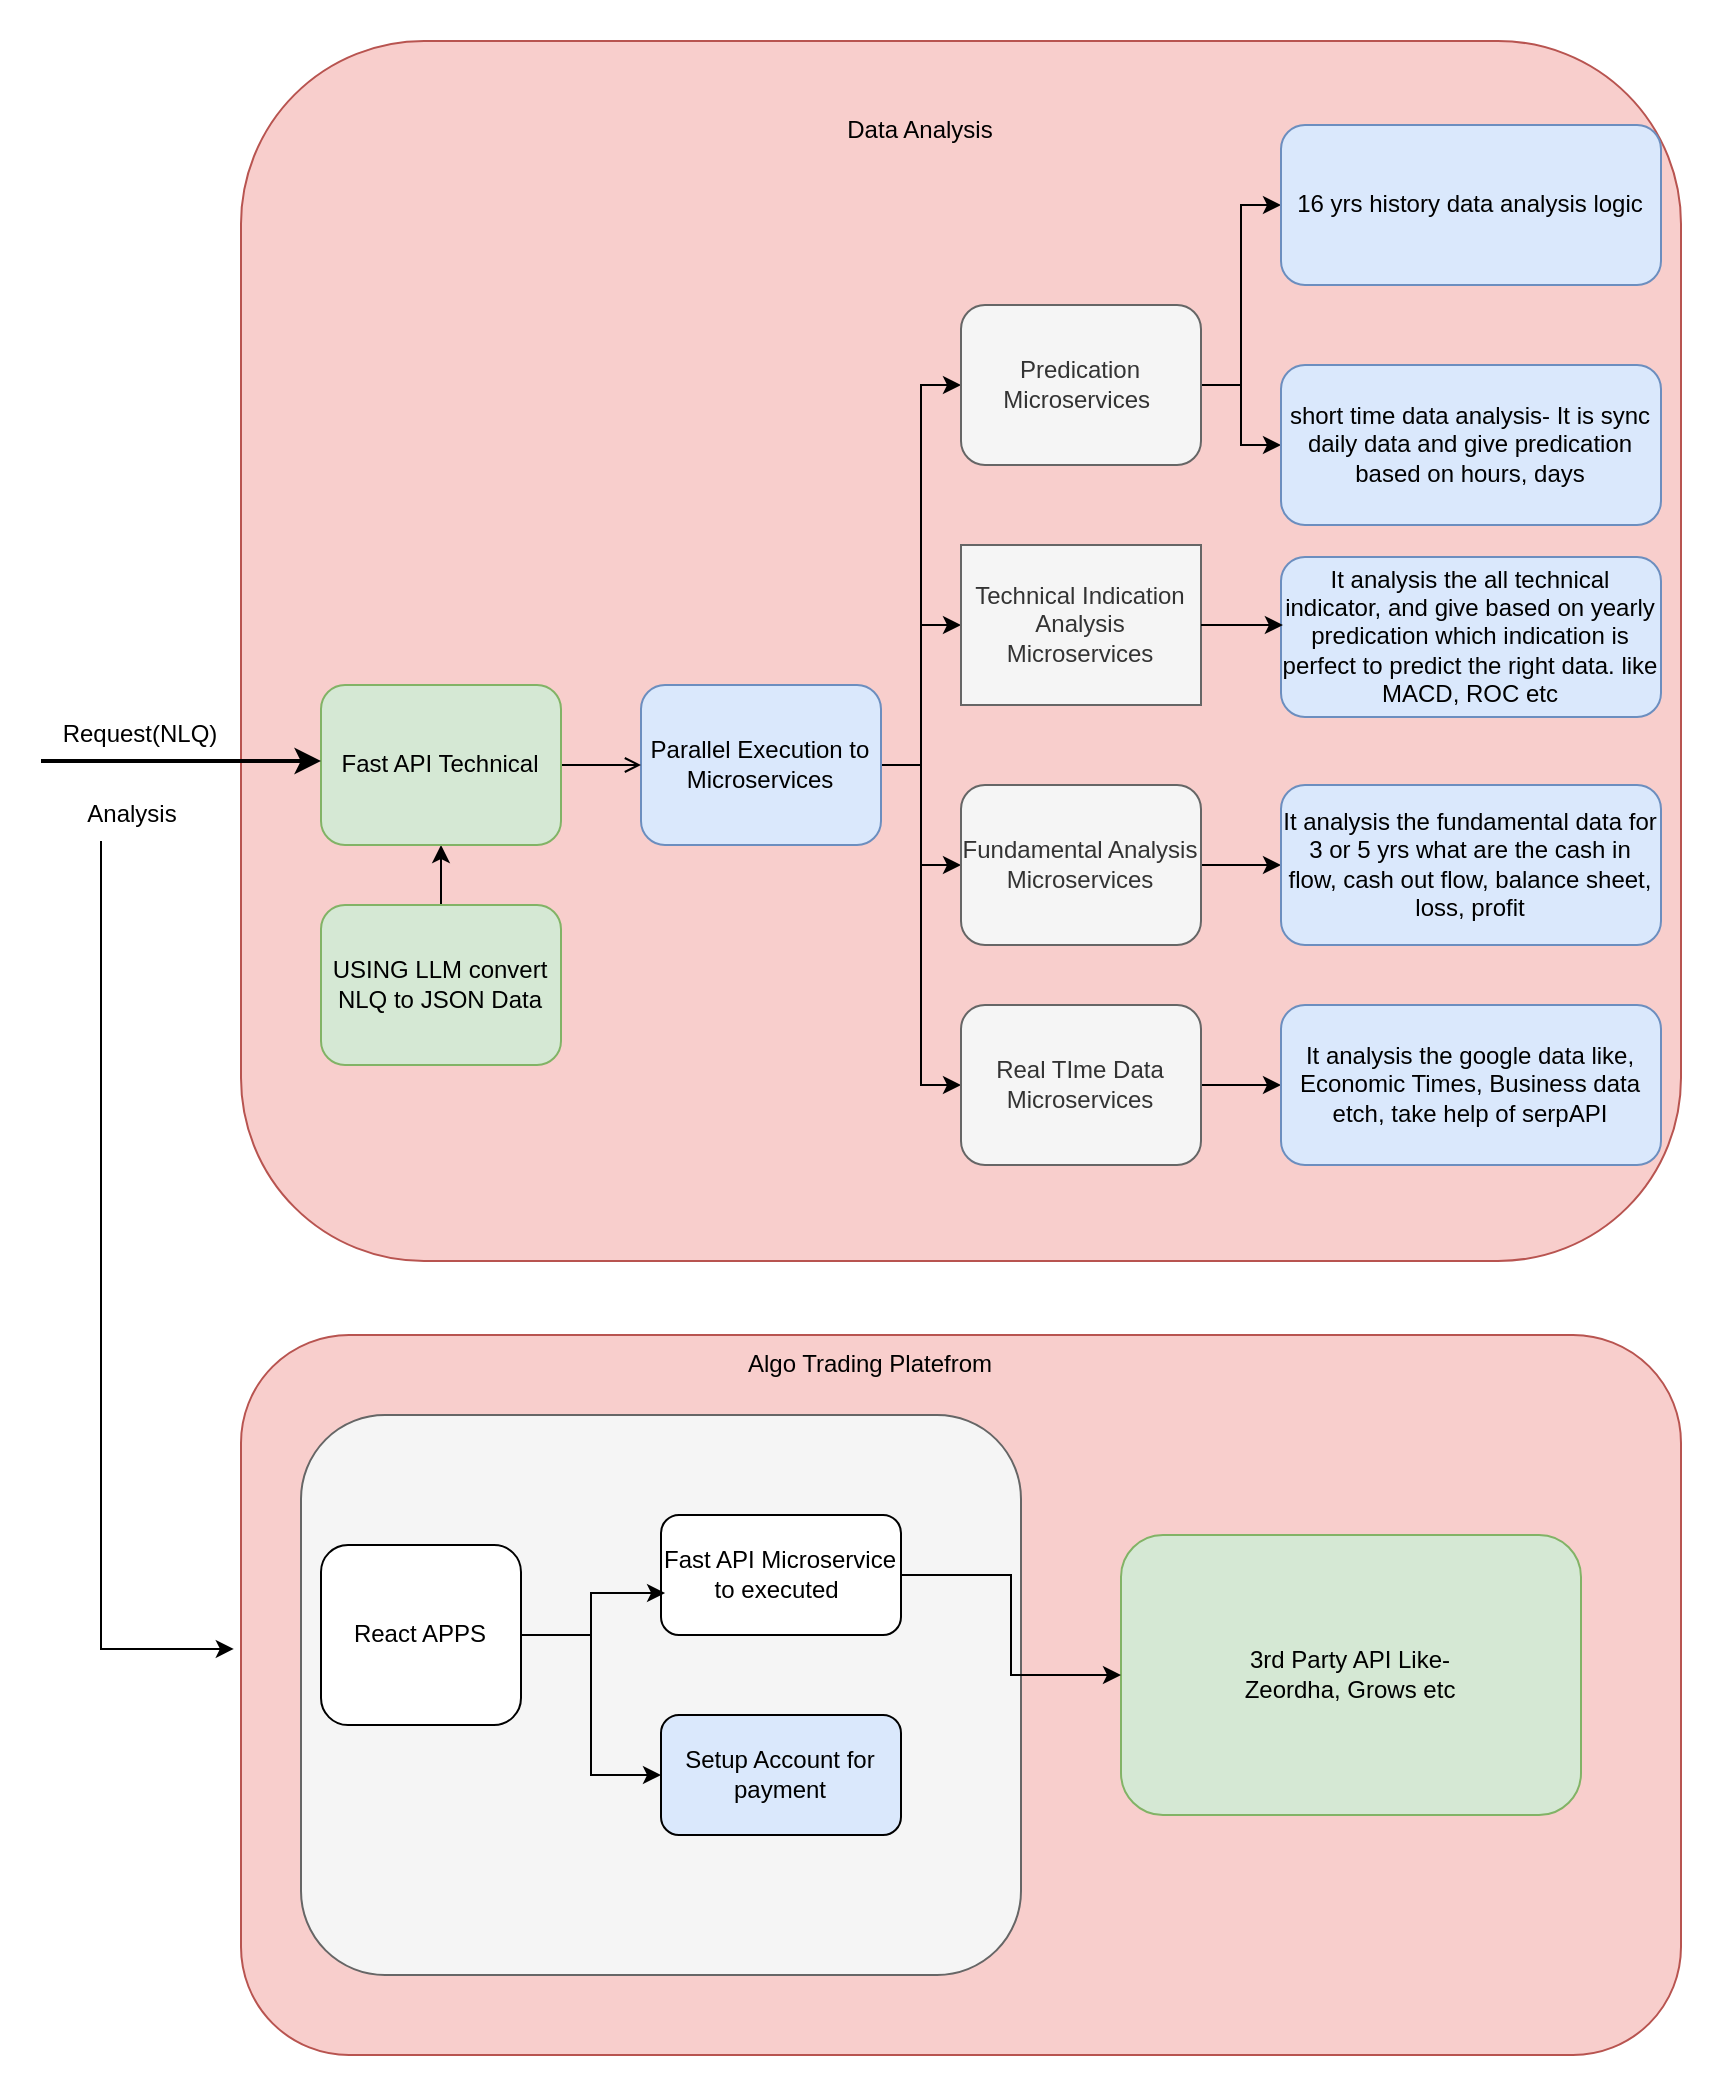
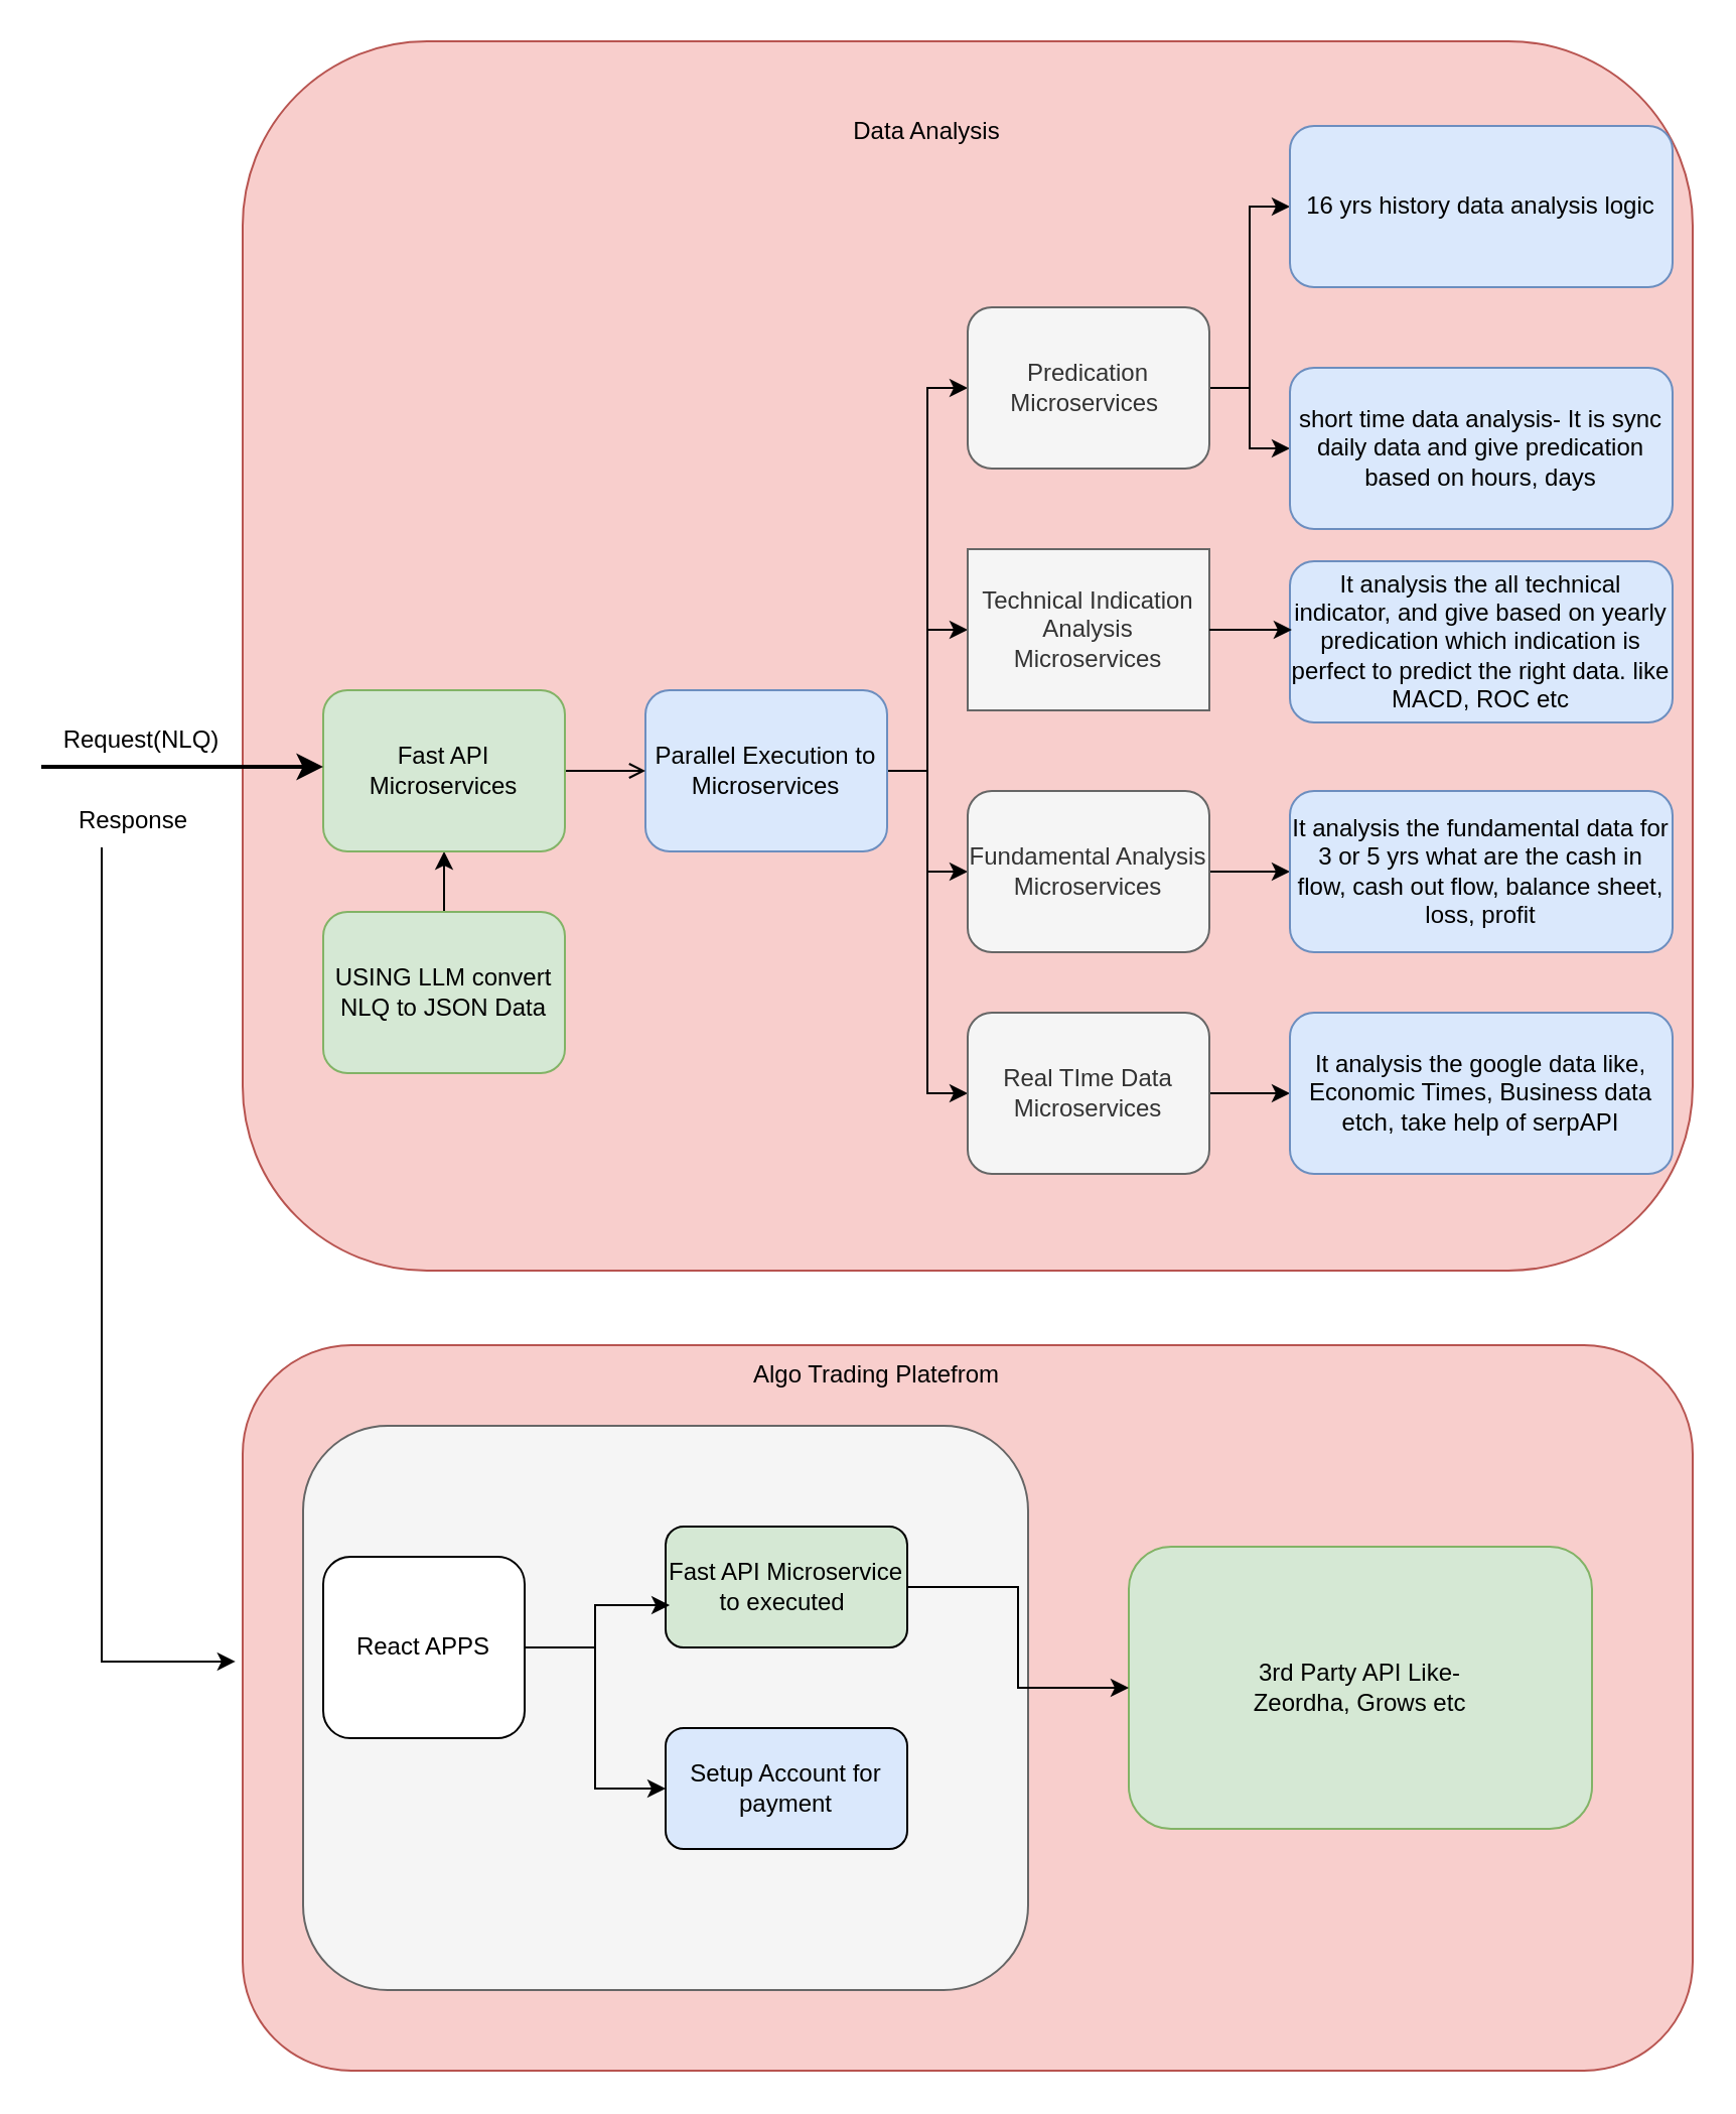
- <mxCell id="12" value="Fast API Technical" style="rounded=1;whiteSpace=wrap;html=1;fillColor=#d5e8d4;strokeColor=#82b366;" vertex="1" parent="1"><mxGeometry x="160" y="342" width="120" height="80" as="geometry" /></mxCell>
+ <mxCell id="12" value="Fast API Microservices" style="rounded=1;whiteSpace=wrap;html=1;fillColor=#d5e8d4;strokeColor=#82b366;" vertex="1" parent="1"><mxGeometry x="160" y="342" width="120" height="80" as="geometry" /></mxCell>
- <mxCell id="29" value="Analysis" style="text;html=1;align=center;verticalAlign=middle;whiteSpace=wrap;rounded=0;" vertex="1" parent="1"><mxGeometry x="32" y="392" width="68" height="30" as="geometry" /></mxCell>
+ <mxCell id="29" value="Response" style="text;html=1;align=center;verticalAlign=middle;whiteSpace=wrap;rounded=0;" vertex="1" parent="1"><mxGeometry x="32" y="392" width="68" height="30" as="geometry" /></mxCell>
- <mxCell id="38" value="Fast API Microservice to executed&amp;nbsp;" style="rounded=1;whiteSpace=wrap;html=1;" vertex="1" parent="1"><mxGeometry x="330" y="757" width="120" height="60" as="geometry" /></mxCell>
+ <mxCell id="38" value="Fast API Microservice to executed&amp;nbsp;" style="rounded=1;whiteSpace=wrap;html=1;fillColor=#d5e8d4;" vertex="1" parent="1"><mxGeometry x="330" y="757" width="120" height="60" as="geometry" /></mxCell>
